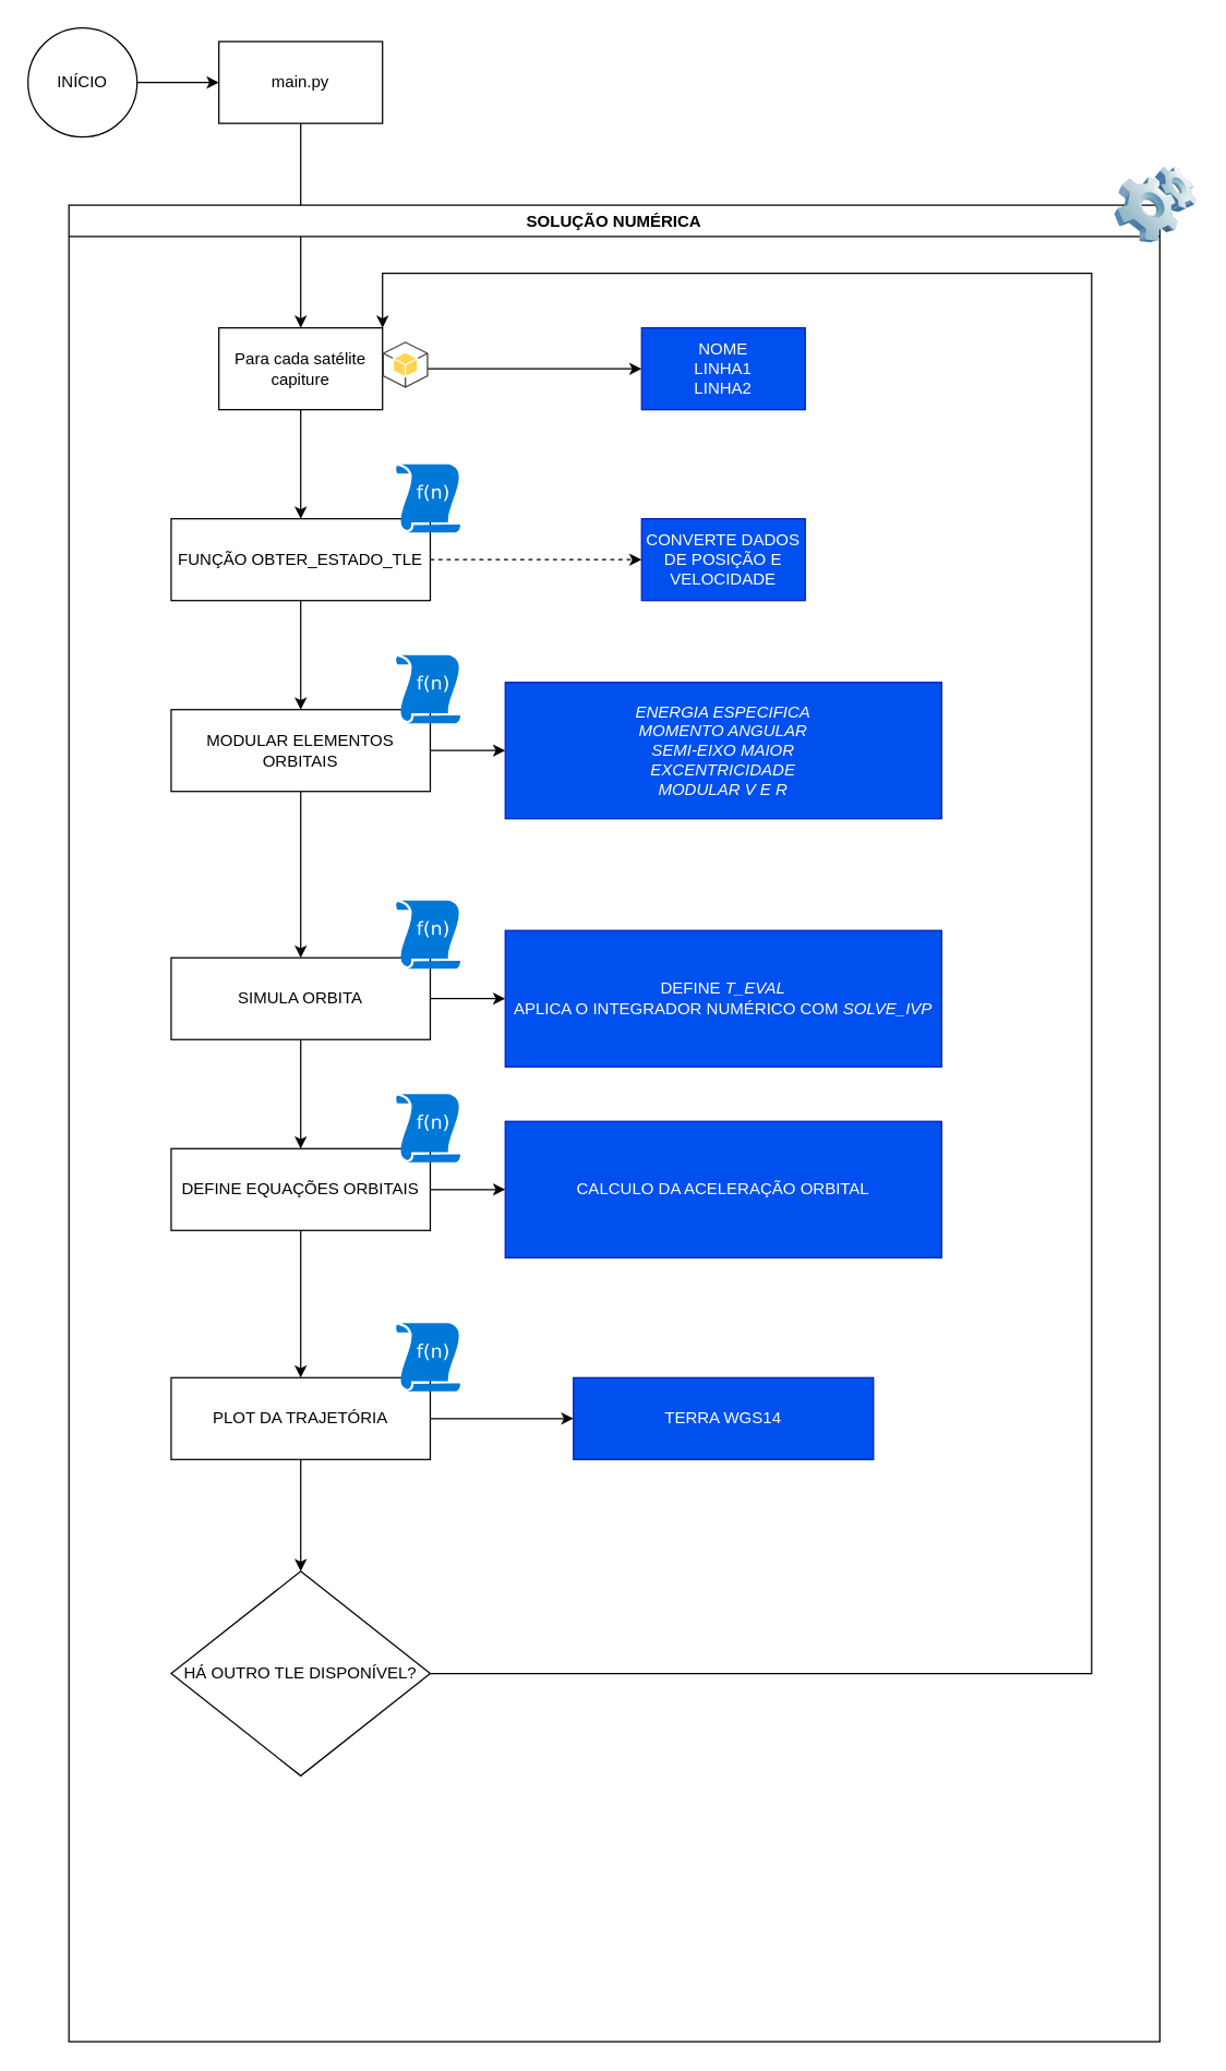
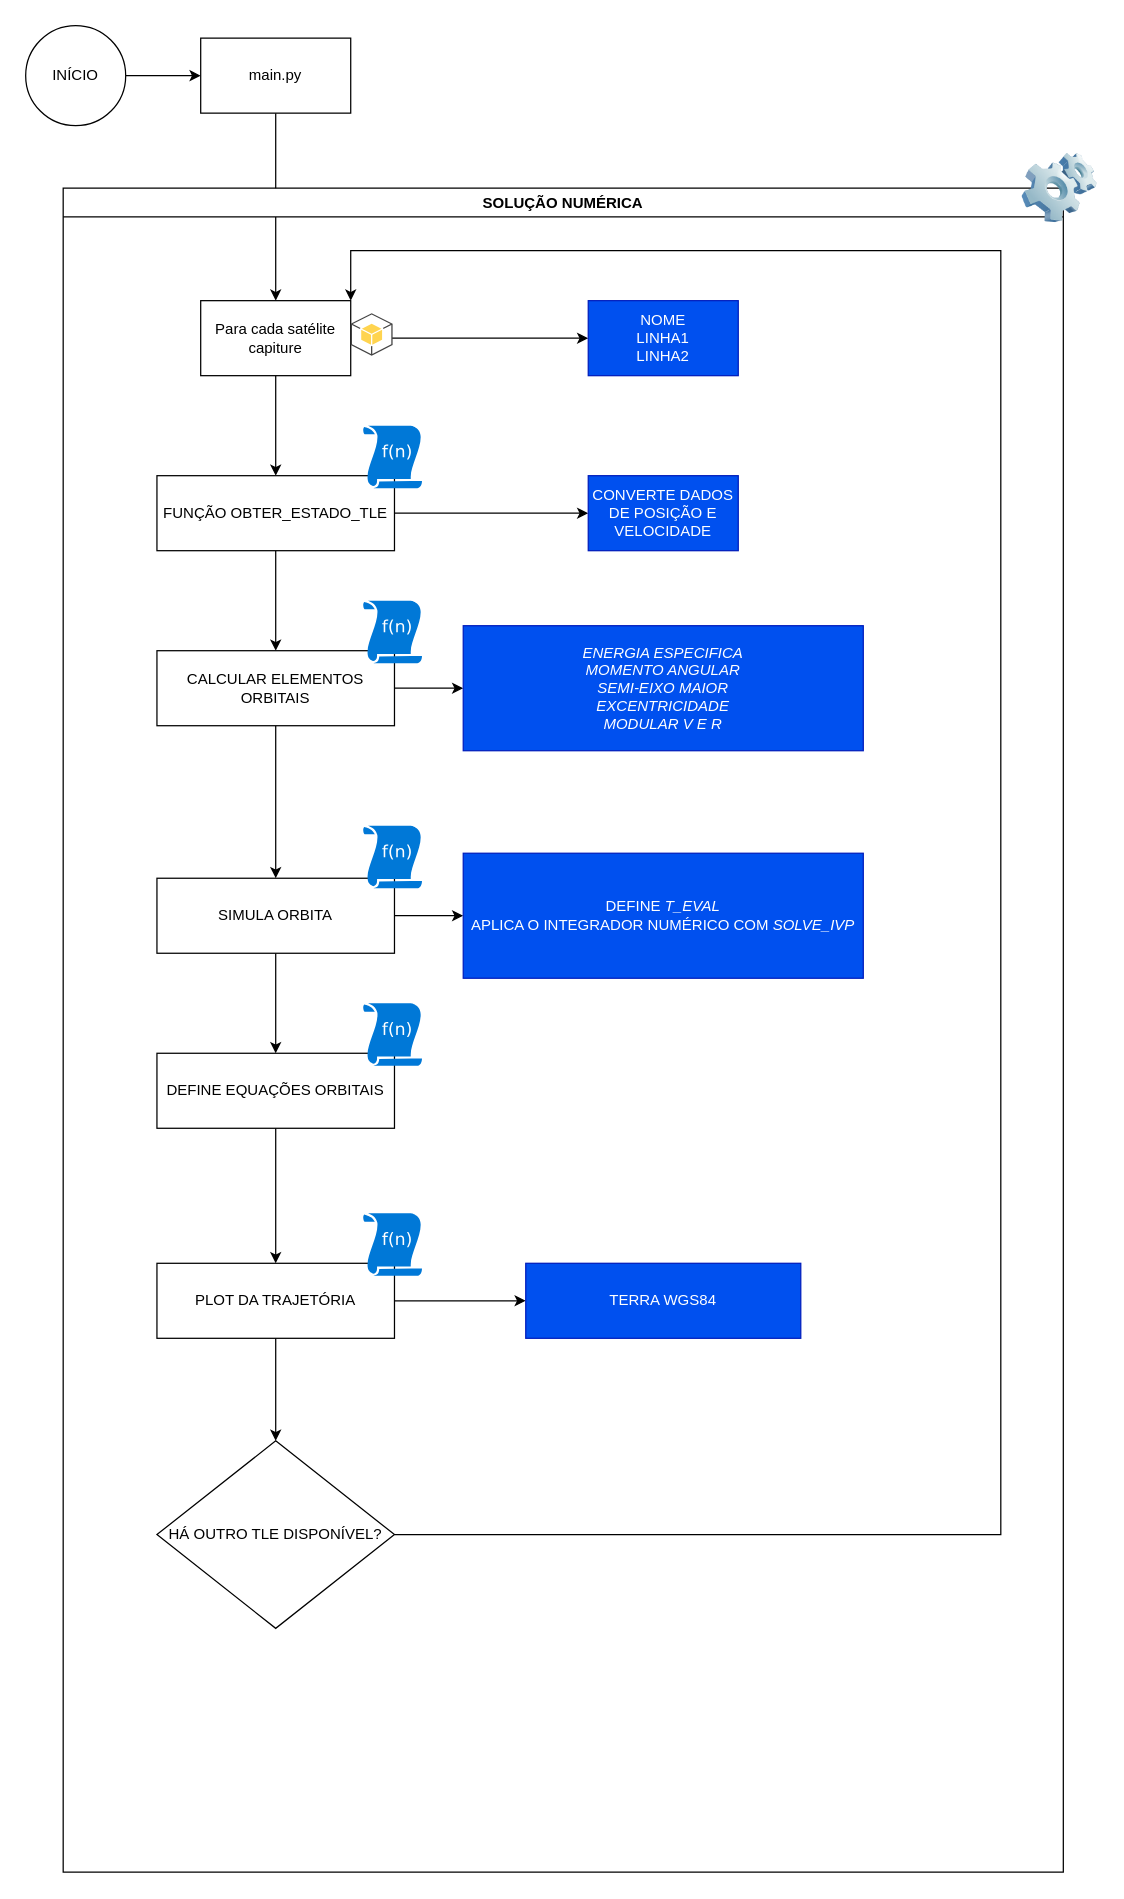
- <mxCell id="11" style="edgeStyle=orthogonalEdgeStyle;rounded=0;orthogonalLoop=1;jettySize=auto;html=1;entryX=0;entryY=0.5;entryDx=0;entryDy=0;dashed=1;" edge="1" parent="1" source="13" target="14"><mxGeometry relative="1" as="geometry" /></mxCell>
+ <mxCell id="11" style="edgeStyle=orthogonalEdgeStyle;rounded=0;orthogonalLoop=1;jettySize=auto;html=1;entryX=0;entryY=0.5;entryDx=0;entryDy=0;" edge="1" parent="1" source="13" target="14"><mxGeometry relative="1" as="geometry" /></mxCell>
- <mxCell id="18" value="MODULAR ELEMENTOS ORBITAIS" style="whiteSpace=wrap;html=1;" vertex="1" parent="1"><mxGeometry x="125" y="520" width="190" height="60" as="geometry" /></mxCell>
+ <mxCell id="18" value="CALCULAR ELEMENTOS ORBITAIS" style="whiteSpace=wrap;html=1;" vertex="1" parent="1"><mxGeometry x="125" y="520" width="190" height="60" as="geometry" /></mxCell>
- <mxCell id="27" value="" style="edgeStyle=orthogonalEdgeStyle;rounded=0;orthogonalLoop=1;jettySize=auto;html=1;entryX=0;entryY=0.5;entryDx=0;entryDy=0;" edge="1" parent="21" source="29" target="32"><mxGeometry relative="1" as="geometry"><mxPoint x="380" y="722" as="targetPoint" /></mxGeometry></mxCell>
- <mxCell id="32" value="&lt;div&gt;&lt;div&gt;CALCULO DA ACELERAÇÃO ORBITAL&lt;/div&gt;&lt;/div&gt;" style="whiteSpace=wrap;html=1;fillColor=#0050ef;fontColor=#ffffff;strokeColor=#001DBC;" vertex="1" parent="21"><mxGeometry x="320" y="672" width="320" height="100" as="geometry" /></mxCell>
- <mxCell id="38" value="&lt;div&gt;&lt;div&gt;TERRA WGS14&lt;/div&gt;&lt;/div&gt;" style="whiteSpace=wrap;html=1;fillColor=#0050ef;fontColor=#ffffff;strokeColor=#001DBC;" vertex="1" parent="21"><mxGeometry x="370" y="860" width="220" height="60" as="geometry" /></mxCell>
+ <mxCell id="38" value="&lt;div&gt;&lt;div&gt;TERRA WGS84&lt;/div&gt;&lt;/div&gt;" style="whiteSpace=wrap;html=1;fillColor=#0050ef;fontColor=#ffffff;strokeColor=#001DBC;" vertex="1" parent="21"><mxGeometry x="370" y="860" width="220" height="60" as="geometry" /></mxCell>
